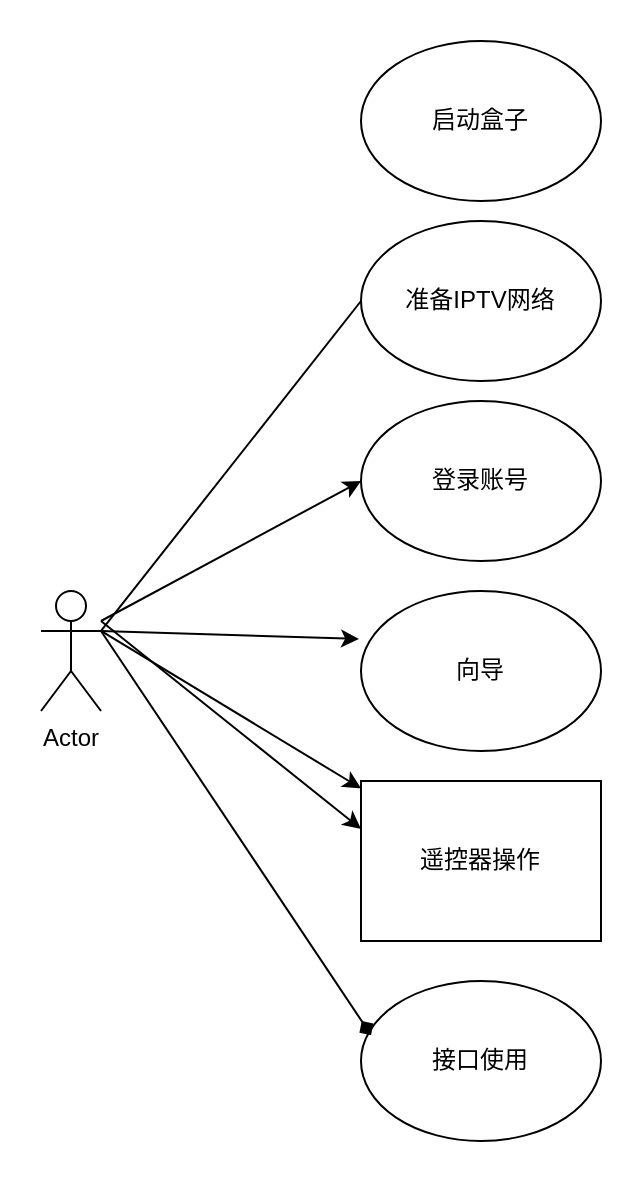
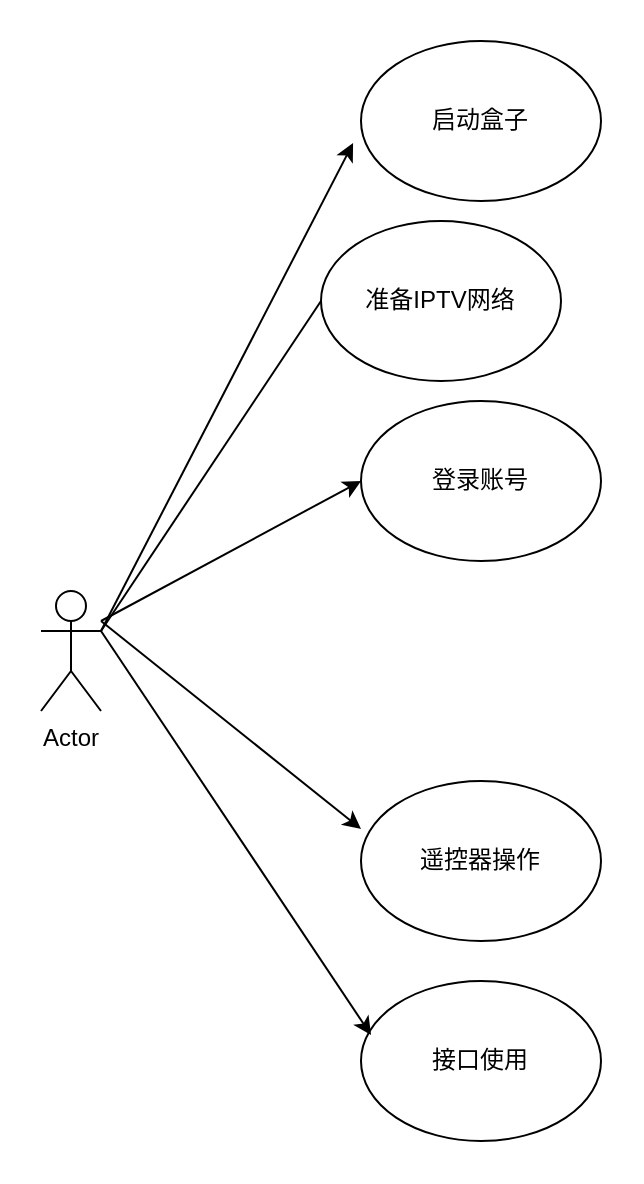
- <mxCell id="4" value="准备IPTV网络" style="ellipse;whiteSpace=wrap;html=1;" vertex="1" parent="1"><mxGeometry x="180" y="110" width="120" height="80" as="geometry" /></mxCell>
+ <mxCell id="4" value="准备IPTV网络" style="ellipse;whiteSpace=wrap;html=1;" vertex="1" parent="1"><mxGeometry x="160" y="110" width="120" height="80" as="geometry" /></mxCell>
- <mxCell id="12" value="" style="endArrow=classic;html=1;rounded=0;entryX=-0.008;entryY=0.3;entryDx=0;entryDy=0;entryPerimeter=0;exitX=1;exitY=0.333;exitDx=0;exitDy=0;exitPerimeter=0;" edge="1" parent="1" source="2" target="6"><mxGeometry width="50" height="50" relative="1" as="geometry"><mxPoint x="90" y="319" as="sourcePoint" /><mxPoint x="190" y="280" as="targetPoint" /></mxGeometry></mxCell>
- <mxCell id="6" value="向导" style="ellipse;whiteSpace=wrap;html=1;" vertex="1" parent="1"><mxGeometry x="180" y="295" width="120" height="80" as="geometry" /></mxCell>
- <mxCell id="9" value="" style="endArrow=classic;html=1;rounded=0;exitX=1;exitY=0.333;exitDx=0;exitDy=0;exitPerimeter=0;" edge="1" parent="1" source="2" target="7"><mxGeometry width="50" height="50" relative="1" as="geometry"><mxPoint x="50" y="320" as="sourcePoint" /><mxPoint x="100" y="270" as="targetPoint" /></mxGeometry></mxCell>
+ <mxCell id="9" value="" style="endArrow=classic;html=1;rounded=0;entryX=-0.033;entryY=0.638;entryDx=0;entryDy=0;entryPerimeter=0;exitX=1;exitY=0.333;exitDx=0;exitDy=0;exitPerimeter=0;" edge="1" parent="1" source="2" target="3"><mxGeometry width="50" height="50" relative="1" as="geometry"><mxPoint x="50" y="320" as="sourcePoint" /><mxPoint x="100" y="270" as="targetPoint" /></mxGeometry></mxCell>
- <mxCell id="7" value="遥控器操作" style="whiteSpace=wrap;html=1;rounded=0;" vertex="1" parent="1"><mxGeometry x="180" y="390" width="120" height="80" as="geometry" /></mxCell>
+ <mxCell id="7" value="遥控器操作" style="ellipse;whiteSpace=wrap;html=1;" vertex="1" parent="1"><mxGeometry x="180" y="390" width="120" height="80" as="geometry" /></mxCell>
- <mxCell id="14" value="" style="endArrow=diamond;html=1;rounded=0;exitX=1;exitY=0.333;exitDx=0;exitDy=0;exitPerimeter=0;entryX=0.042;entryY=0.338;entryDx=0;entryDy=0;entryPerimeter=0;" edge="1" parent="1" source="2" target="8"><mxGeometry width="50" height="50" relative="1" as="geometry"><mxPoint x="60" y="320" as="sourcePoint" /><mxPoint x="180" y="580" as="targetPoint" /></mxGeometry></mxCell>
+ <mxCell id="14" value="" style="endArrow=classic;html=1;rounded=0;exitX=1;exitY=0.333;exitDx=0;exitDy=0;exitPerimeter=0;entryX=0.042;entryY=0.338;entryDx=0;entryDy=0;entryPerimeter=0;" edge="1" parent="1" source="2" target="8"><mxGeometry width="50" height="50" relative="1" as="geometry"><mxPoint x="60" y="320" as="sourcePoint" /><mxPoint x="180" y="580" as="targetPoint" /></mxGeometry></mxCell>
